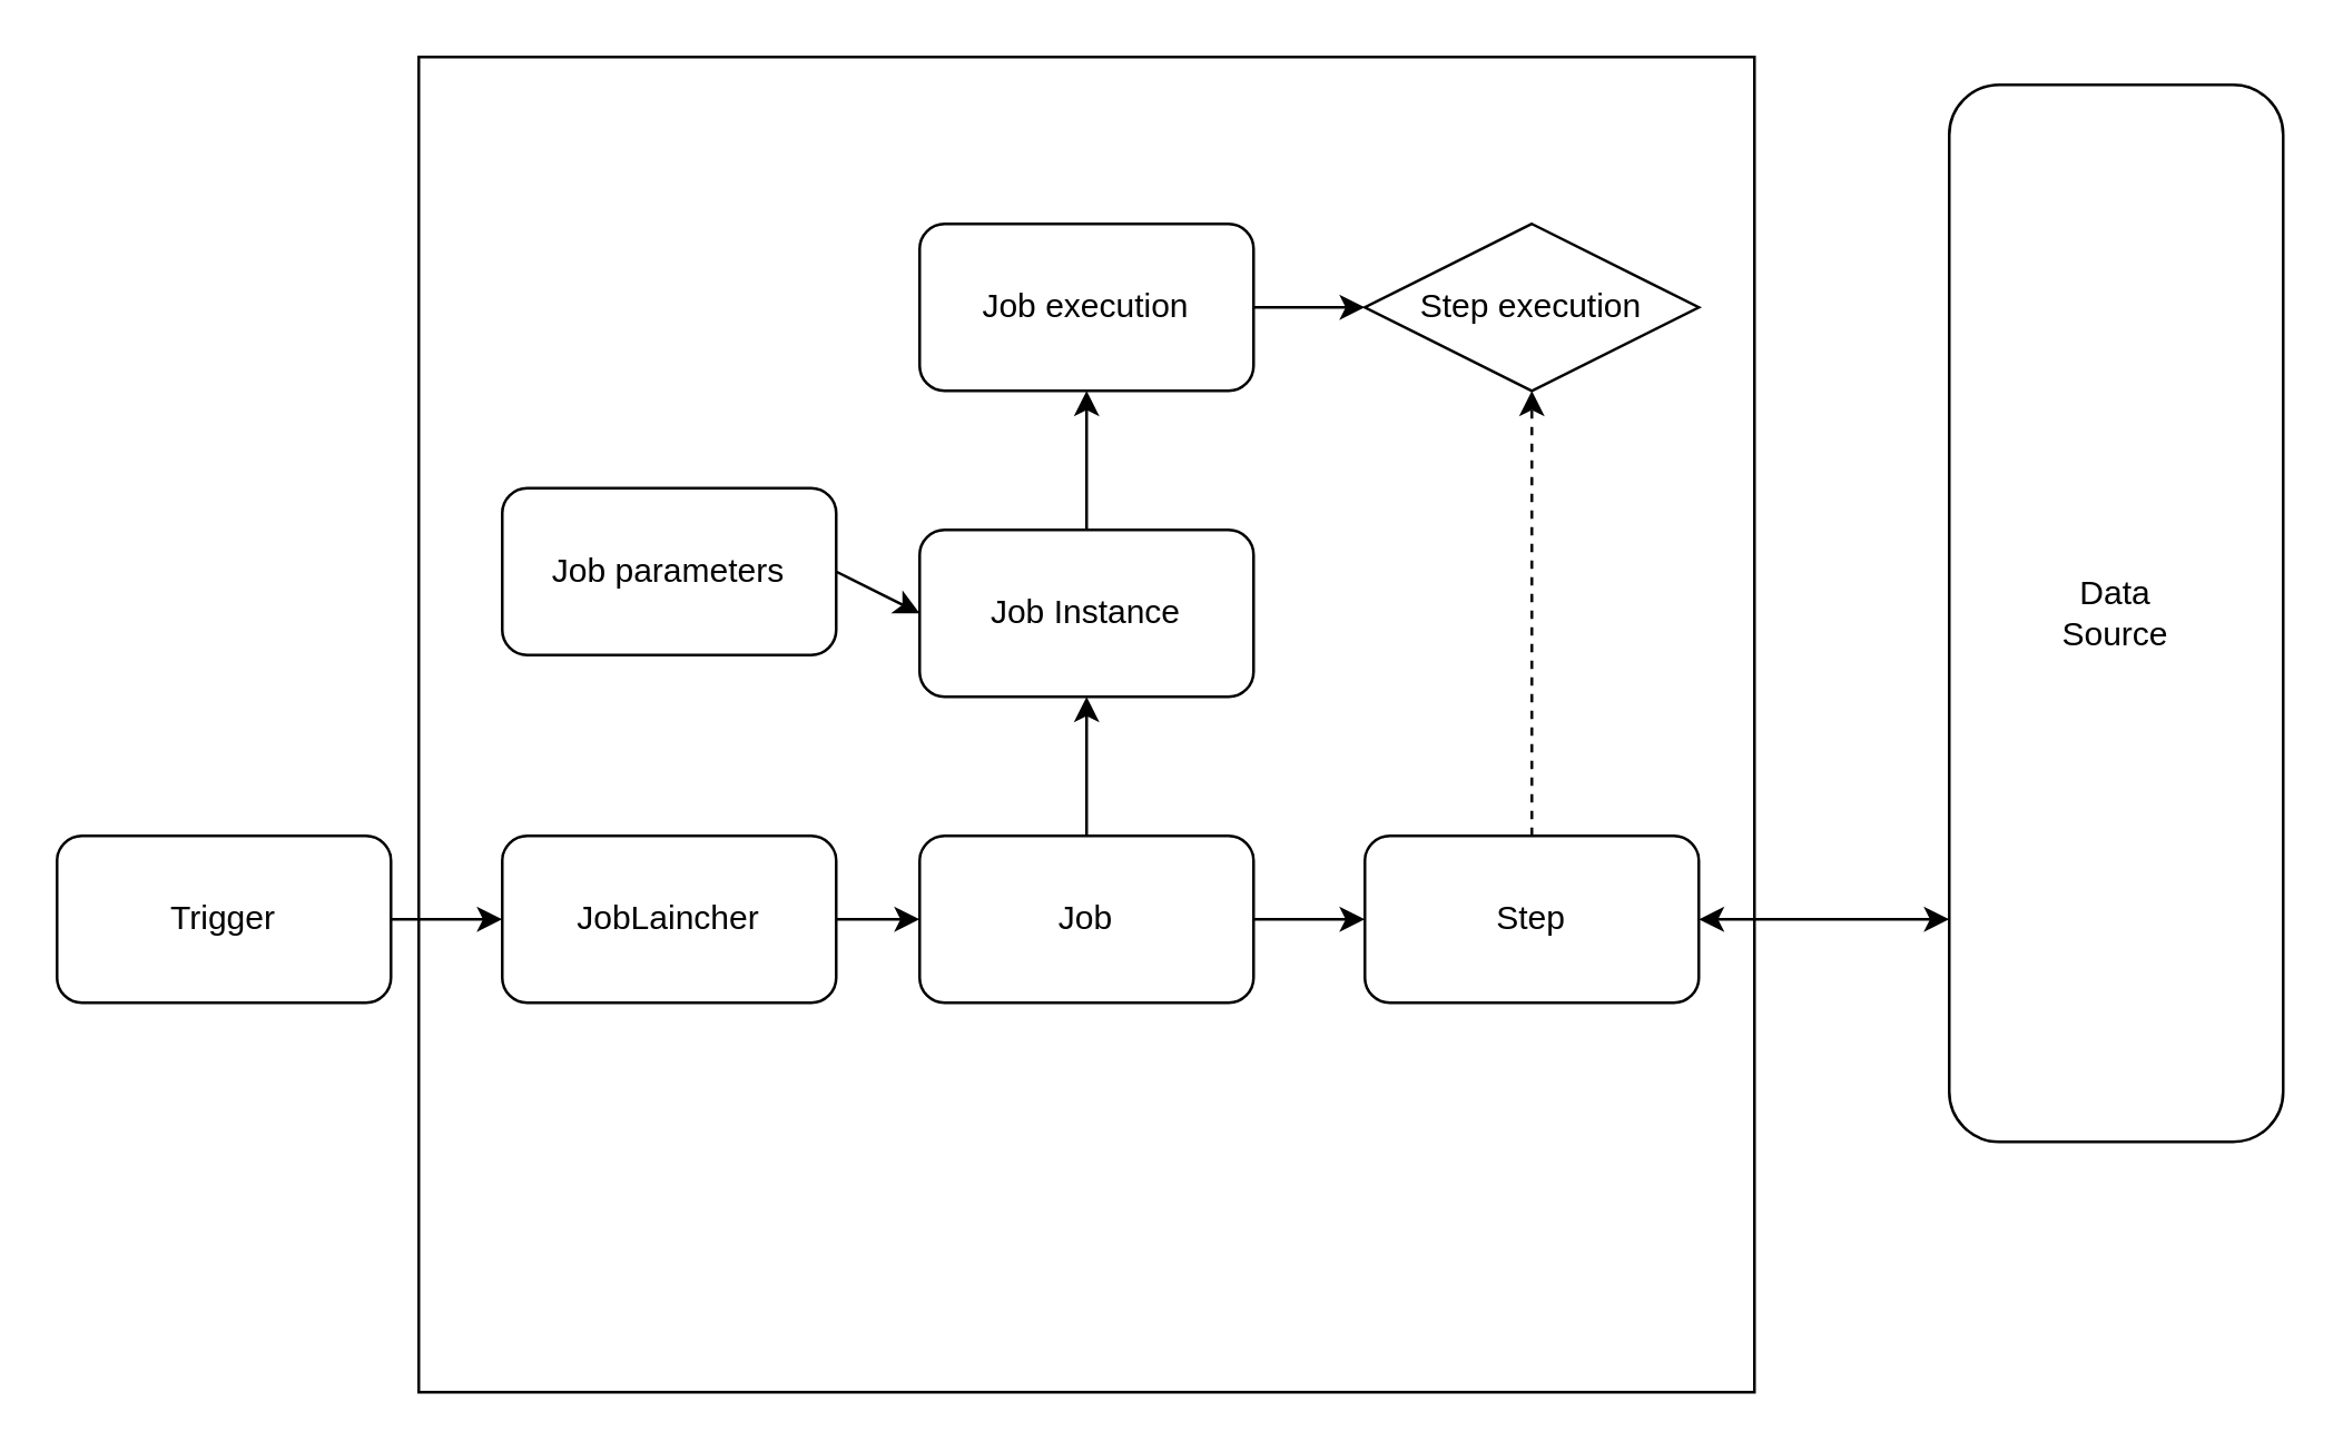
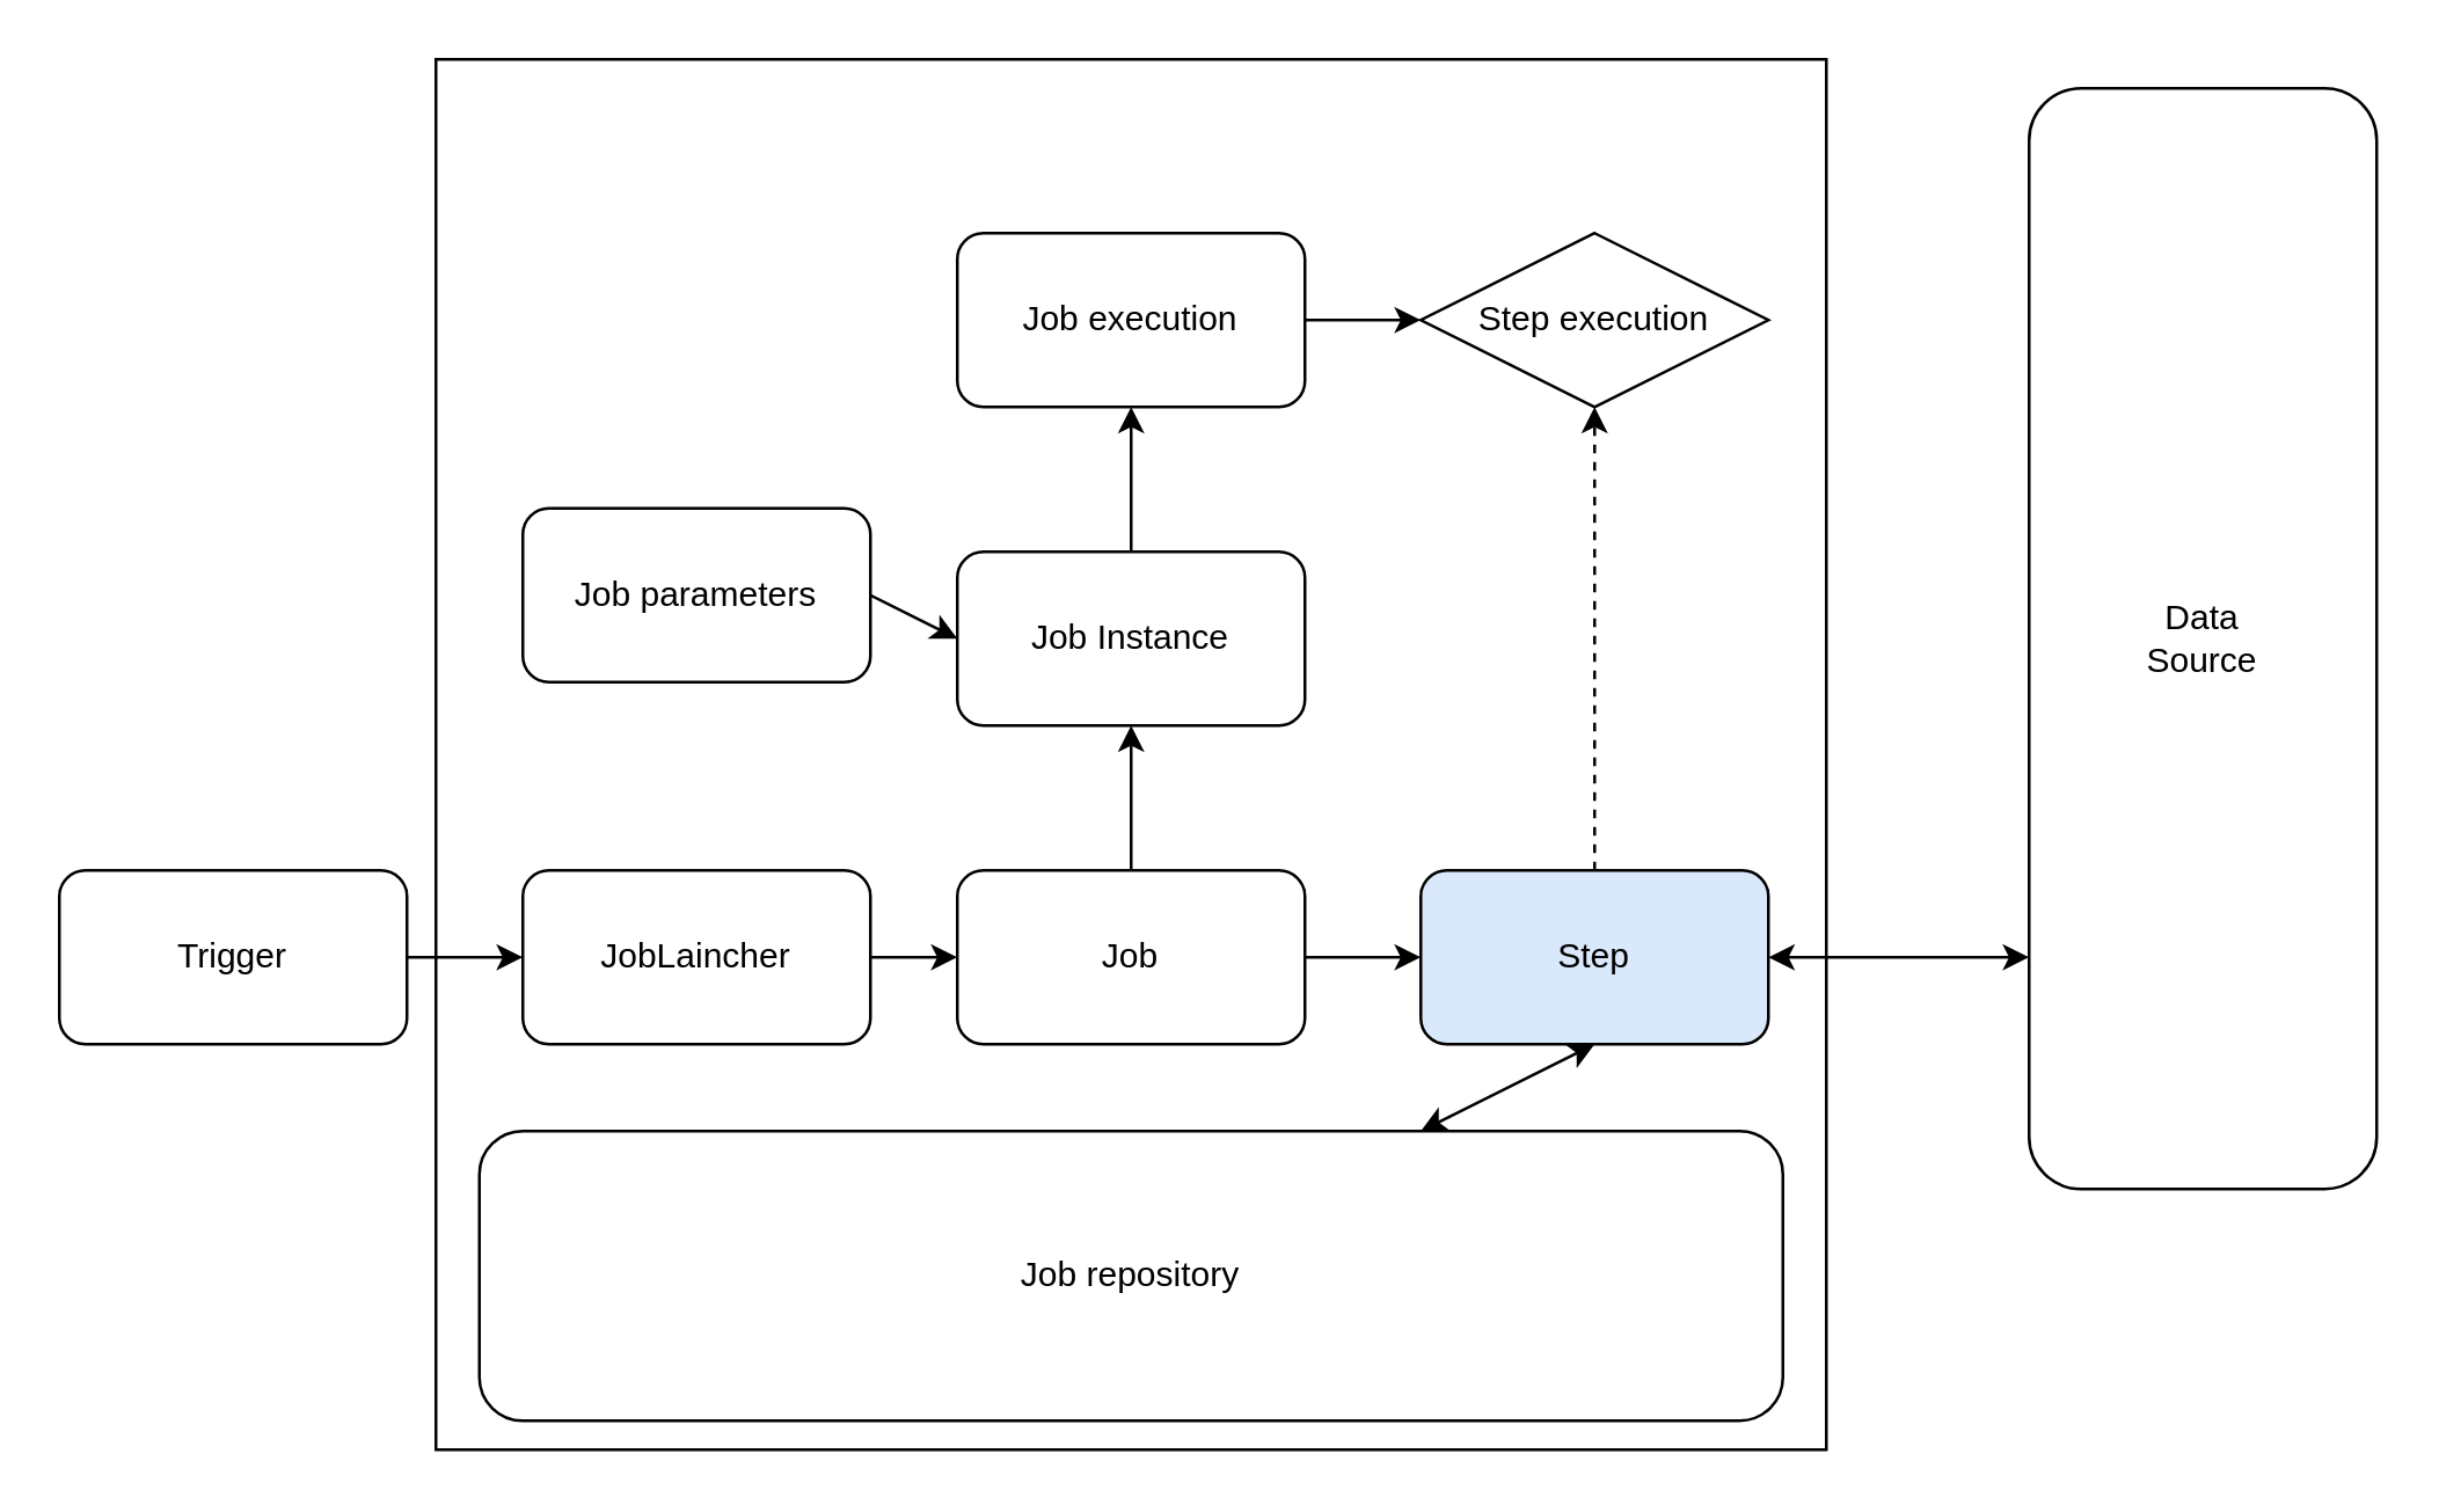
- <mxCell id="8" value="Step" style="rounded=1;whiteSpace=wrap;html=1;" vertex="1" parent="1"><mxGeometry x="490" y="300" width="120" height="60" as="geometry" /></mxCell>
+ <mxCell id="8" value="Step" style="rounded=1;whiteSpace=wrap;html=1;fillColor=#dae8fc;" vertex="1" parent="1"><mxGeometry x="490" y="300" width="120" height="60" as="geometry" /></mxCell>
+ <mxCell id="22" value="" style="endArrow=classic;startArrow=classic;html=1;rounded=0;entryX=0.5;entryY=1;entryDx=0;entryDy=0;" edge="1" parent="1" source="4" target="8"><mxGeometry width="50" height="50" relative="1" as="geometry"><mxPoint x="440" y="320" as="sourcePoint" /><mxPoint x="490" y="270" as="targetPoint" /></mxGeometry></mxCell>
+ <mxCell id="4" value="Job repository" style="rounded=1;whiteSpace=wrap;html=1;" vertex="1" parent="1"><mxGeometry x="165" y="390" width="450" height="100" as="geometry" /></mxCell>
